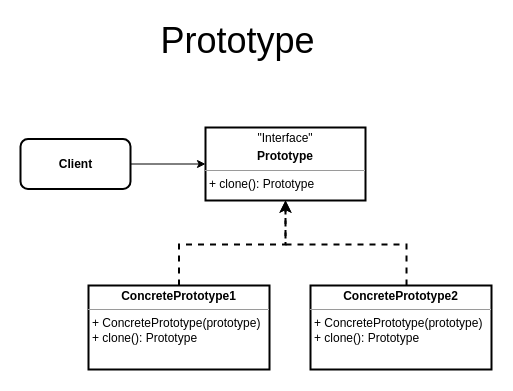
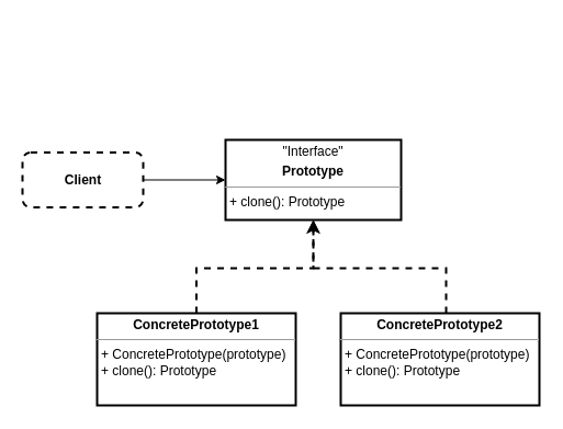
- <mxCell id="5" value="Prototype" style="text;html=1;strokeColor=none;fillColor=none;align=center;verticalAlign=middle;whiteSpace=wrap;rounded=0;fontSize=36;fontStyle=0;spacingTop=0;spacingLeft=0;" parent="1" vertex="1"><mxGeometry x="130" y="20" width="215" height="40" as="geometry" /></mxCell>
- <mxCell id="4" value="&lt;b&gt;Client&lt;/b&gt;" style="html=1;rounded=1;strokeWidth=2;" parent="1" vertex="1"><mxGeometry x="20" y="138.5" width="110" height="50" as="geometry" /></mxCell>
+ <mxCell id="4" value="&lt;b&gt;Client&lt;/b&gt;" style="html=1;rounded=1;strokeWidth=2;dashed=1;" parent="1" vertex="1"><mxGeometry x="20" y="138.5" width="110" height="50" as="geometry" /></mxCell>
